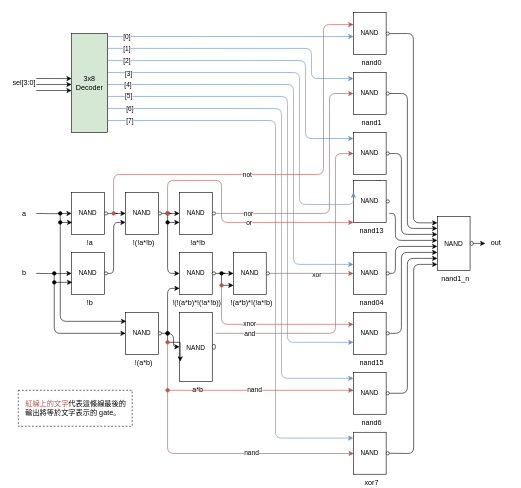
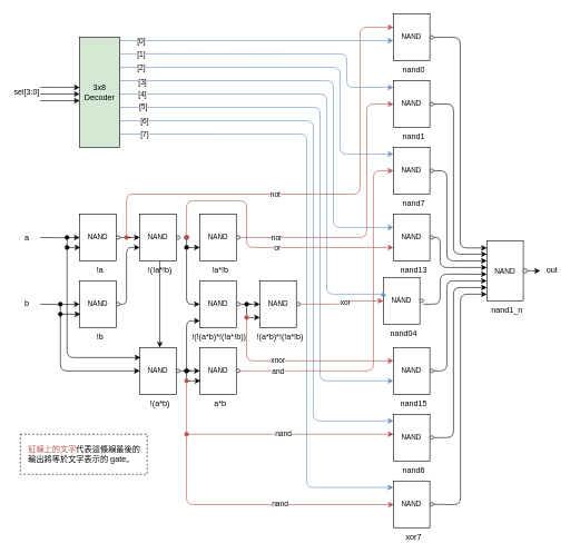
- <mxCell id="39" value="nand2" style="verticalLabelPosition=bottom;shadow=0;dashed=0;align=center;html=1;verticalAlign=top;shape=mxgraph.electrical.iec_logic_gates.nand;" parent="1" vertex="1"><mxGeometry x="589" y="220" width="60" height="70" as="geometry" /></mxCell>
+ <mxCell id="39" value="nand7" style="verticalLabelPosition=bottom;shadow=0;dashed=0;align=center;html=1;verticalAlign=top;shape=mxgraph.electrical.iec_logic_gates.nand;" parent="1" vertex="1"><mxGeometry x="589" y="220" width="60" height="70" as="geometry" /></mxCell>
- <mxCell id="41" value="nand13" style="verticalLabelPosition=bottom;shadow=0;dashed=0;align=center;html=1;verticalAlign=top;shape=mxgraph.electrical.iec_logic_gates.nand;" parent="1" vertex="1"><mxGeometry x="589" y="300" width="60" height="70" as="geometry" /></mxCell>
+ <mxCell id="41" value="nand13" style="verticalLabelPosition=bottom;shadow=0;dashed=0;align=center;html=1;verticalAlign=top;shape=mxgraph.electrical.iec_logic_gates.nand;" parent="1" vertex="1"><mxGeometry x="589" y="320" width="60" height="70" as="geometry" /></mxCell>
- <mxCell id="25" style="edgeStyle=orthogonalEdgeStyle;rounded=1;orthogonalLoop=1;jettySize=auto;html=1;entryX=0;entryY=0.5;entryDx=0;entryDy=0;entryPerimeter=0;" parent="1" source="26" target="13" edge="1"><mxGeometry relative="1" as="geometry" /></mxCell>
+ <mxCell id="25" style="edgeStyle=orthogonalEdgeStyle;rounded=1;orthogonalLoop=1;jettySize=auto;html=1;" parent="1" source="26" target="37" edge="1"><mxGeometry relative="1" as="geometry" /></mxCell>
- <mxCell id="43" value="nand04" style="verticalLabelPosition=bottom;shadow=0;dashed=0;align=center;html=1;verticalAlign=top;shape=mxgraph.electrical.iec_logic_gates.nand;" parent="1" vertex="1"><mxGeometry x="589" y="420" width="60" height="70" as="geometry" /></mxCell>
+ <mxCell id="43" value="nand04" style="verticalLabelPosition=bottom;shadow=0;dashed=0;align=center;html=1;verticalAlign=top;shape=mxgraph.electrical.iec_logic_gates.nand;" parent="1" vertex="1"><mxGeometry x="574" y="415" width="60" height="70" as="geometry" /></mxCell>
- <mxCell id="10" value="a*b" style="verticalLabelPosition=bottom;shadow=0;dashed=0;align=center;html=1;verticalAlign=top;shape=mxgraph.electrical.iec_logic_gates.nand;" parent="1" vertex="1"><mxGeometry x="299" y="520" width="60" height="115" as="geometry" /></mxCell>
+ <mxCell id="10" value="a*b" style="verticalLabelPosition=bottom;shadow=0;dashed=0;align=center;html=1;verticalAlign=top;shape=mxgraph.electrical.iec_logic_gates.nand;" parent="1" vertex="1"><mxGeometry x="299" y="520" width="60" height="70" as="geometry" /></mxCell>
